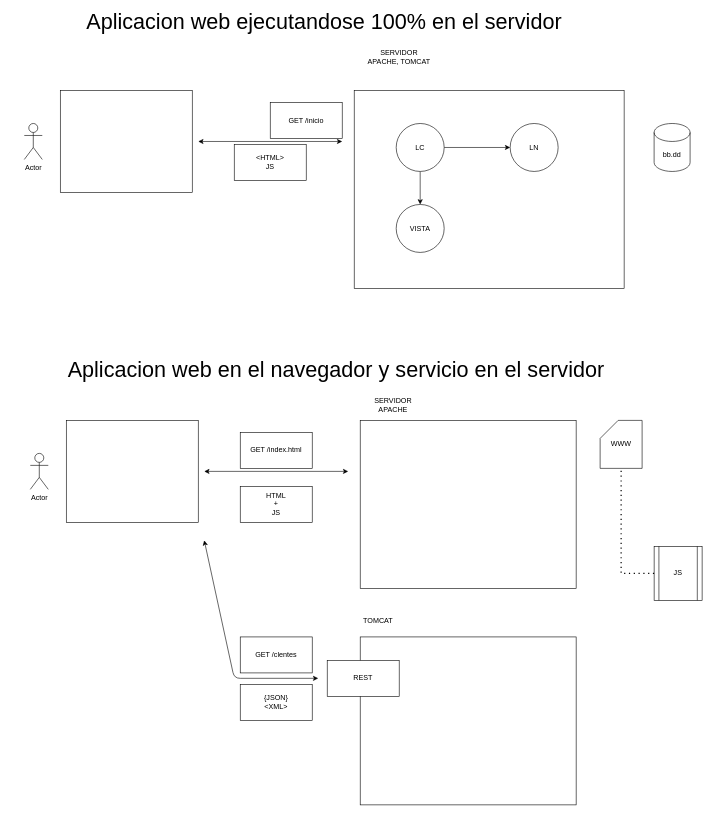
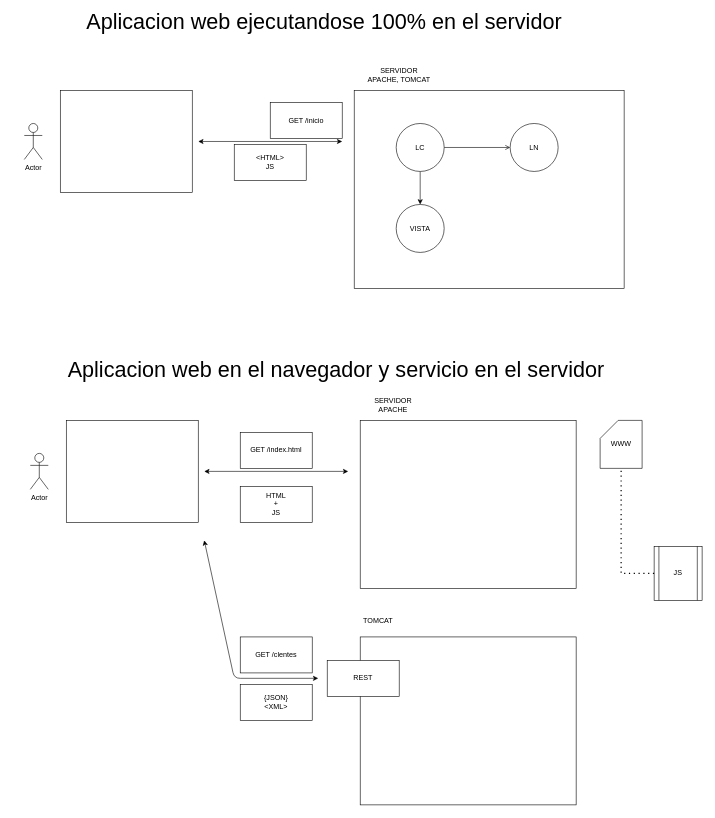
- <mxCell id="4" value="SERVIDOR&lt;br&gt;APACHE, TOMCAT" style="text;html=1;strokeColor=none;fillColor=none;align=center;verticalAlign=middle;whiteSpace=wrap;rounded=0;" parent="1" vertex="1"><mxGeometry x="590" y="80" width="150" height="30" as="geometry" /></mxCell>
+ <mxCell id="4" value="SERVIDOR&lt;br&gt;APACHE, TOMCAT" style="text;html=1;strokeColor=none;fillColor=none;align=center;verticalAlign=middle;whiteSpace=wrap;rounded=0;" parent="1" vertex="1"><mxGeometry x="590" y="110" width="150" height="30" as="geometry" /></mxCell>
- <mxCell id="5" style="edgeStyle=orthogonalEdgeStyle;rounded=0;orthogonalLoop=1;jettySize=auto;html=1;" parent="1" source="7" target="8" edge="1"><mxGeometry relative="1" as="geometry" /></mxCell>
+ <mxCell id="5" style="edgeStyle=orthogonalEdgeStyle;rounded=0;orthogonalLoop=1;jettySize=auto;html=1;endArrow=open;" parent="1" source="7" target="8" edge="1"><mxGeometry relative="1" as="geometry" /></mxCell>
- <mxCell id="10" value="bb.dd" style="shape=cylinder3;whiteSpace=wrap;html=1;boundedLbl=1;backgroundOutline=1;size=15;" parent="1" vertex="1"><mxGeometry x="1090" y="205" width="60" height="80" as="geometry" /></mxCell>
